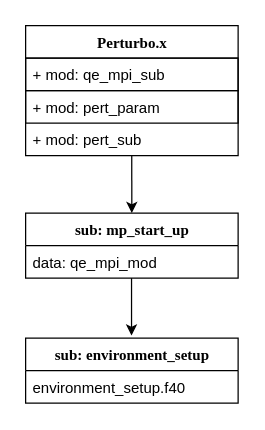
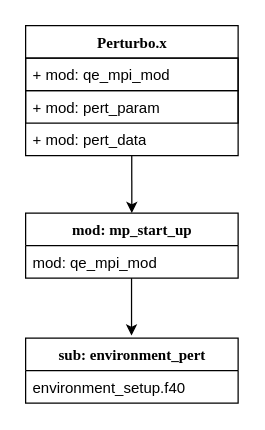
- <mxCell id="3" value="+ mod: qe_mpi_sub" style="text;html=1;strokeColor=default;fillColor=none;align=left;verticalAlign=top;spacingLeft=4;spacingRight=4;whiteSpace=wrap;overflow=hidden;rotatable=0;points=[[0,0.5],[1,0.5]];portConstraint=eastwest;" vertex="1" parent="2"><mxGeometry y="26" width="170" height="26" as="geometry" /></mxCell>
+ <mxCell id="3" value="+ mod: qe_mpi_mod" style="text;html=1;strokeColor=default;fillColor=none;align=left;verticalAlign=top;spacingLeft=4;spacingRight=4;whiteSpace=wrap;overflow=hidden;rotatable=0;points=[[0,0.5],[1,0.5]];portConstraint=eastwest;" vertex="1" parent="2"><mxGeometry y="26" width="170" height="26" as="geometry" /></mxCell>
- <mxCell id="5" value="+ mod: pert_sub" style="text;html=1;strokeColor=none;fillColor=none;align=left;verticalAlign=top;spacingLeft=4;spacingRight=4;whiteSpace=wrap;overflow=hidden;rotatable=0;points=[[0,0.5],[1,0.5]];portConstraint=eastwest;" vertex="1" parent="2"><mxGeometry y="78" width="170" height="26" as="geometry" /></mxCell>
+ <mxCell id="5" value="+ mod: pert_data" style="text;html=1;strokeColor=none;fillColor=none;align=left;verticalAlign=top;spacingLeft=4;spacingRight=4;whiteSpace=wrap;overflow=hidden;rotatable=0;points=[[0,0.5],[1,0.5]];portConstraint=eastwest;" vertex="1" parent="2"><mxGeometry y="78" width="170" height="26" as="geometry" /></mxCell>
- <mxCell id="7" value="sub: mp_start_up" style="swimlane;html=1;fontStyle=1;align=center;verticalAlign=top;childLayout=stackLayout;horizontal=1;startSize=26;horizontalStack=0;resizeParent=1;resizeLast=0;collapsible=1;marginBottom=0;swimlaneFillColor=default;rounded=0;shadow=0;comic=0;labelBackgroundColor=none;strokeWidth=1;fillColor=none;fontFamily=Verdana;fontSize=12;strokeColor=default;" vertex="1" parent="1"><mxGeometry x="20" y="170" width="170" height="52" as="geometry" /></mxCell>
+ <mxCell id="7" value="mod: mp_start_up" style="swimlane;html=1;fontStyle=1;align=center;verticalAlign=top;childLayout=stackLayout;horizontal=1;startSize=26;horizontalStack=0;resizeParent=1;resizeLast=0;collapsible=1;marginBottom=0;swimlaneFillColor=default;rounded=0;shadow=0;comic=0;labelBackgroundColor=none;strokeWidth=1;fillColor=none;fontFamily=Verdana;fontSize=12;strokeColor=default;" vertex="1" parent="1"><mxGeometry x="20" y="170" width="170" height="52" as="geometry" /></mxCell>
- <mxCell id="8" value="data: qe_mpi_mod" style="text;html=1;strokeColor=none;fillColor=none;align=left;verticalAlign=top;spacingLeft=4;spacingRight=4;whiteSpace=wrap;overflow=hidden;rotatable=0;points=[[0,0.5],[1,0.5]];portConstraint=eastwest;" vertex="1" parent="7"><mxGeometry y="26" width="170" height="26" as="geometry" /></mxCell>
+ <mxCell id="8" value="mod: qe_mpi_mod" style="text;html=1;strokeColor=none;fillColor=none;align=left;verticalAlign=top;spacingLeft=4;spacingRight=4;whiteSpace=wrap;overflow=hidden;rotatable=0;points=[[0,0.5],[1,0.5]];portConstraint=eastwest;" vertex="1" parent="7"><mxGeometry y="26" width="170" height="26" as="geometry" /></mxCell>
- <mxCell id="9" value="sub: environment_setup" style="swimlane;html=1;fontStyle=1;align=center;verticalAlign=top;childLayout=stackLayout;horizontal=1;startSize=26;horizontalStack=0;resizeParent=1;resizeLast=0;collapsible=1;marginBottom=0;swimlaneFillColor=default;rounded=0;shadow=0;comic=0;labelBackgroundColor=none;strokeWidth=1;fillColor=none;fontFamily=Verdana;fontSize=12;strokeColor=default;" vertex="1" parent="1"><mxGeometry x="20" y="270" width="170" height="52" as="geometry" /></mxCell>
+ <mxCell id="9" value="sub: environment_pert" style="swimlane;html=1;fontStyle=1;align=center;verticalAlign=top;childLayout=stackLayout;horizontal=1;startSize=26;horizontalStack=0;resizeParent=1;resizeLast=0;collapsible=1;marginBottom=0;swimlaneFillColor=default;rounded=0;shadow=0;comic=0;labelBackgroundColor=none;strokeWidth=1;fillColor=none;fontFamily=Verdana;fontSize=12;strokeColor=default;" vertex="1" parent="1"><mxGeometry x="20" y="270" width="170" height="52" as="geometry" /></mxCell>
